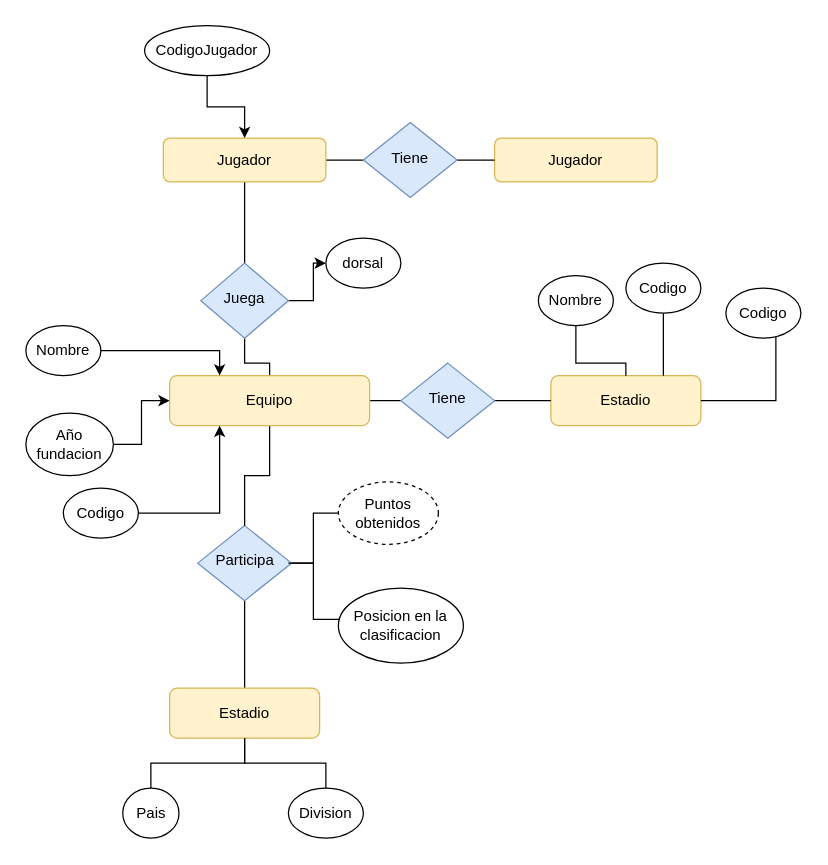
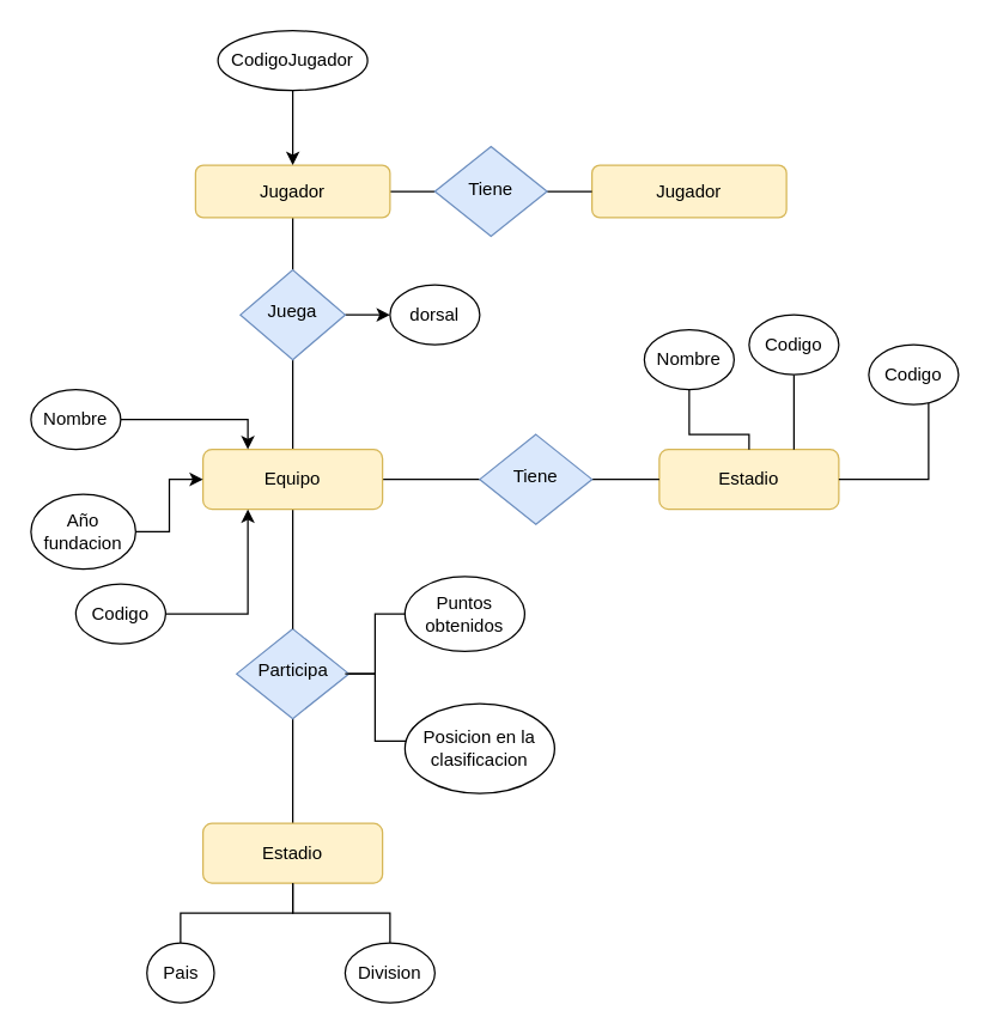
- <mxCell id="15" value="CodigoJugador" style="ellipse;whiteSpace=wrap;html=1;" vertex="1" parent="1"><mxGeometry x="115" y="20" width="100" height="40" as="geometry" /></mxCell>
+ <mxCell id="15" value="CodigoJugador" style="ellipse;whiteSpace=wrap;html=1;" vertex="1" parent="1"><mxGeometry x="145" y="20" width="100" height="40" as="geometry" /></mxCell>
- <mxCell id="7" value="Juega" style="rhombus;whiteSpace=wrap;html=1;shadow=0;fontFamily=Helvetica;fontSize=12;align=center;strokeWidth=1;spacing=6;spacingTop=-4;fillColor=#dae8fc;strokeColor=#6c8ebf;" parent="1" vertex="1"><mxGeometry x="160" y="210" width="70" height="60" as="geometry" /></mxCell>
+ <mxCell id="7" value="Juega" style="rhombus;whiteSpace=wrap;html=1;shadow=0;fontFamily=Helvetica;fontSize=12;align=center;strokeWidth=1;spacing=6;spacingTop=-4;fillColor=#dae8fc;strokeColor=#6c8ebf;" parent="1" vertex="1"><mxGeometry x="160" y="180" width="70" height="60" as="geometry" /></mxCell>
- <mxCell id="12" value="Equipo" style="rounded=1;whiteSpace=wrap;html=1;fontSize=12;glass=0;strokeWidth=1;shadow=0;fillColor=#fff2cc;strokeColor=#d6b656;" parent="1" vertex="1"><mxGeometry x="135" y="300" width="160" height="40" as="geometry" /></mxCell>
+ <mxCell id="12" value="Equipo" style="rounded=1;whiteSpace=wrap;html=1;fontSize=12;glass=0;strokeWidth=1;shadow=0;fillColor=#fff2cc;strokeColor=#d6b656;" parent="1" vertex="1"><mxGeometry x="135" y="300" width="120" height="40" as="geometry" /></mxCell>
- <mxCell id="35" value="Puntos obtenidos" style="ellipse;whiteSpace=wrap;html=1;dashed=1;" vertex="1" parent="1"><mxGeometry x="270" y="385" width="80" height="50" as="geometry" /></mxCell>
+ <mxCell id="35" value="Puntos obtenidos" style="ellipse;whiteSpace=wrap;html=1;" vertex="1" parent="1"><mxGeometry x="270" y="385" width="80" height="50" as="geometry" /></mxCell>
